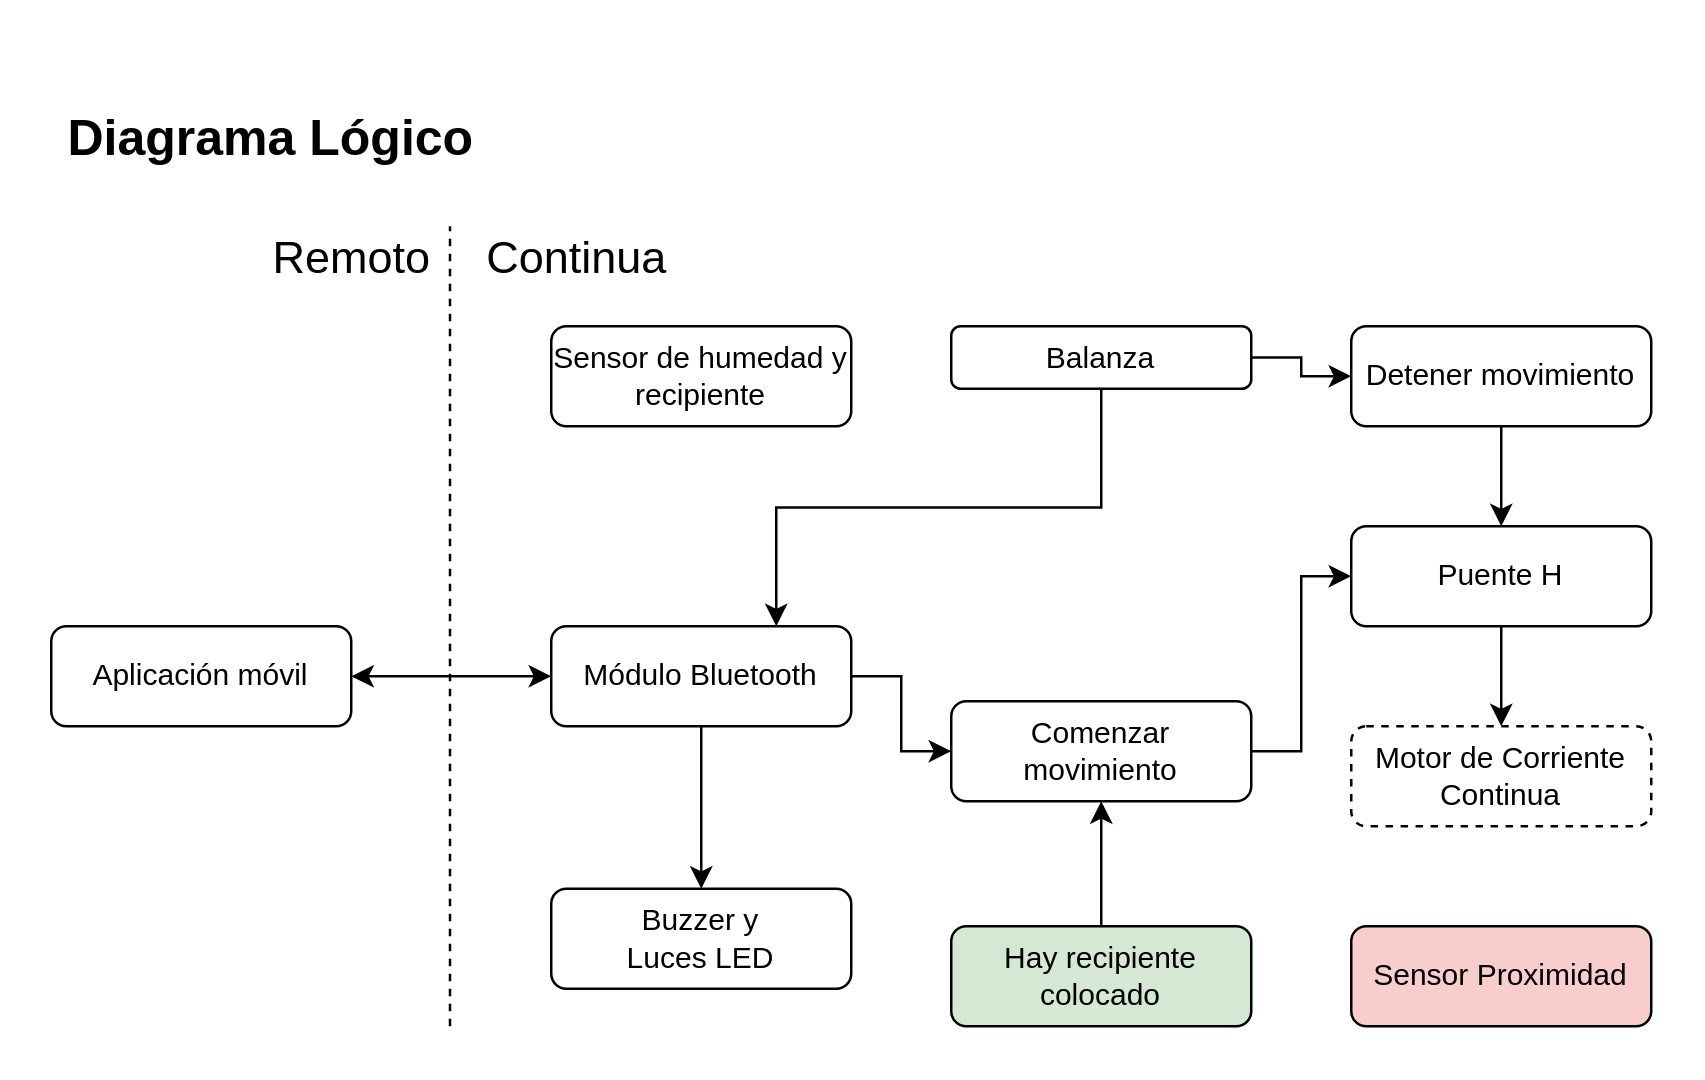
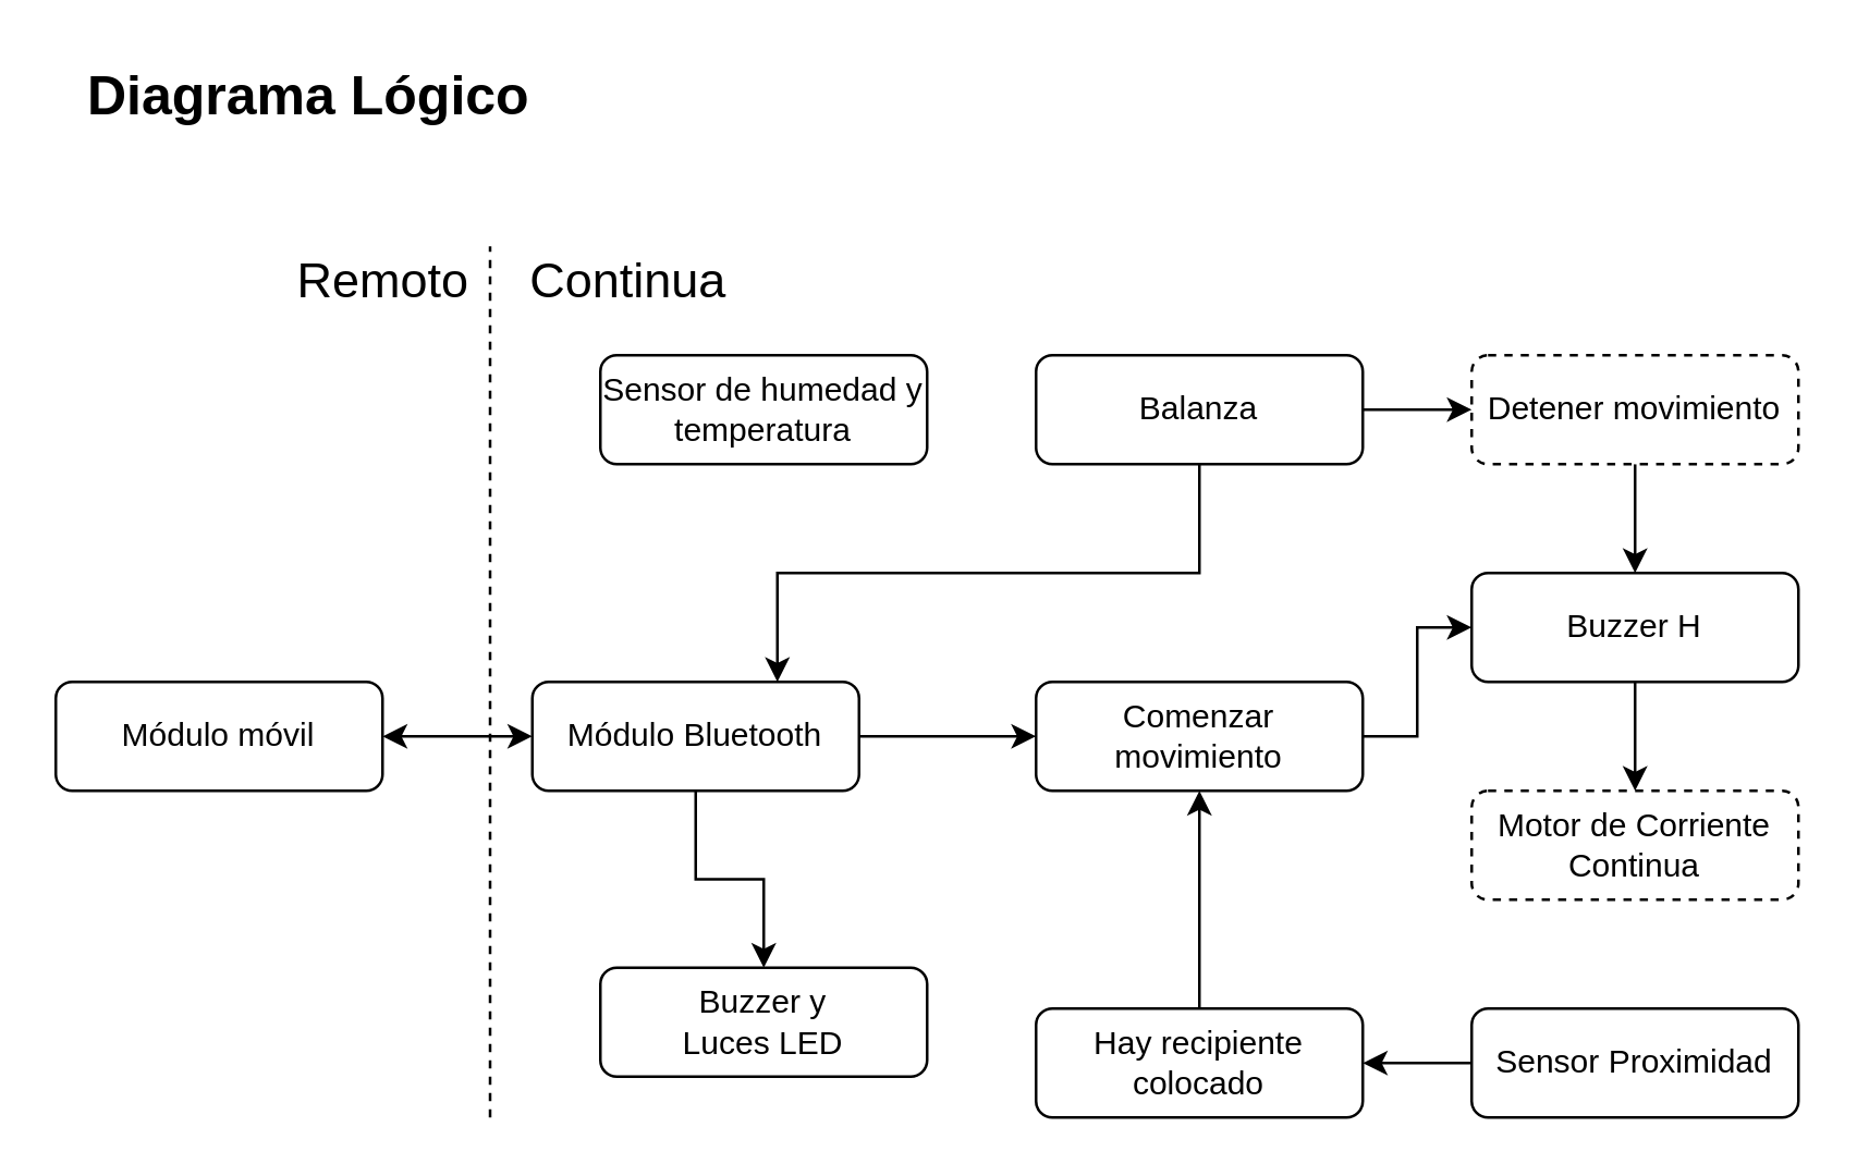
- <mxCell id="2" value="Diagrama Lógico" style="text;html=1;resizable=0;points=[];autosize=1;align=left;verticalAlign=top;spacingTop=-4;fontSize=20;fontStyle=1" parent="1" vertex="1"><mxGeometry x="25" y="40" width="170" height="30" as="geometry" /></mxCell>
+ <mxCell id="2" value="Diagrama Lógico" style="text;html=1;resizable=0;points=[];autosize=1;align=left;verticalAlign=top;spacingTop=-4;fontSize=20;fontStyle=1" parent="1" vertex="1"><mxGeometry x="30" y="20" width="170" height="30" as="geometry" /></mxCell>
- <mxCell id="16" value="Balanza" style="rounded=1;whiteSpace=wrap;html=1;" parent="1" vertex="1"><mxGeometry x="380" y="130" width="120" height="25" as="geometry" /></mxCell>
+ <mxCell id="16" value="Balanza" style="rounded=1;whiteSpace=wrap;html=1;" parent="1" vertex="1"><mxGeometry x="380" y="130" width="120" height="40" as="geometry" /></mxCell>
- <mxCell id="21" value="Sensor de humedad y recipiente" style="rounded=1;whiteSpace=wrap;html=1;" parent="1" vertex="1"><mxGeometry x="220" y="130" width="120" height="40" as="geometry" /></mxCell>
+ <mxCell id="21" value="Sensor de humedad y temperatura" style="rounded=1;whiteSpace=wrap;html=1;" parent="1" vertex="1"><mxGeometry x="220" y="130" width="120" height="40" as="geometry" /></mxCell>
- <mxCell id="18" value="Detener movimiento" style="rounded=1;whiteSpace=wrap;html=1;" parent="1" vertex="1"><mxGeometry x="540" y="130" width="120" height="40" as="geometry" /></mxCell>
+ <mxCell id="18" value="Detener movimiento" style="rounded=1;whiteSpace=wrap;html=1;dashed=1;" parent="1" vertex="1"><mxGeometry x="540" y="130" width="120" height="40" as="geometry" /></mxCell>
- <mxCell id="13" value="Puente H" style="rounded=1;whiteSpace=wrap;html=1;" parent="1" vertex="1"><mxGeometry x="540" y="210" width="120" height="40" as="geometry" /></mxCell>
+ <mxCell id="13" value="Buzzer H" style="rounded=1;whiteSpace=wrap;html=1;" parent="1" vertex="1"><mxGeometry x="540" y="210" width="120" height="40" as="geometry" /></mxCell>
- <mxCell id="4" value="Aplicación móvil" style="rounded=1;whiteSpace=wrap;html=1;" parent="1" vertex="1"><mxGeometry y="250" width="120" height="40" as="geometry" x="20" /></mxCell>
+ <mxCell id="4" value="Módulo móvil" style="rounded=1;whiteSpace=wrap;html=1;" parent="1" vertex="1"><mxGeometry y="250" width="120" height="40" as="geometry" x="20" /></mxCell>
- <mxCell id="10" value="Módulo Bluetooth" style="rounded=1;whiteSpace=wrap;html=1;" parent="1" vertex="1"><mxGeometry x="220" y="250" width="120" height="40" as="geometry" /></mxCell>
+ <mxCell id="10" value="Módulo Bluetooth" style="rounded=1;whiteSpace=wrap;html=1;" parent="1" vertex="1"><mxGeometry x="195" y="250" width="120" height="40" as="geometry" /></mxCell>
- <mxCell id="20" value="Comenzar movimiento" style="rounded=1;whiteSpace=wrap;html=1;" parent="1" vertex="1"><mxGeometry x="380" y="280" width="120" height="40" as="geometry" /></mxCell>
+ <mxCell id="20" value="Comenzar movimiento" style="rounded=1;whiteSpace=wrap;html=1;" parent="1" vertex="1"><mxGeometry x="380" y="250" width="120" height="40" as="geometry" /></mxCell>
- <mxCell id="25" value="Hay recipiente colocado" style="rounded=1;whiteSpace=wrap;html=1;fillColor=#d5e8d4;" vertex="1" parent="1"><mxGeometry x="380" y="370" width="120" height="40" as="geometry" /></mxCell>
+ <mxCell id="25" value="Hay recipiente colocado" style="rounded=1;whiteSpace=wrap;html=1;" vertex="1" parent="1"><mxGeometry x="380" y="370" width="120" height="40" as="geometry" /></mxCell>
+ <mxCell id="22" style="edgeStyle=orthogonalEdgeStyle;rounded=0;orthogonalLoop=1;jettySize=auto;html=1;exitX=0;exitY=0.5;exitDx=0;exitDy=0;entryX=1;entryY=0.5;entryDx=0;entryDy=0;" edge="1" parent="1" source="23" target="25"><mxGeometry relative="1" as="geometry" /></mxCell>
- <mxCell id="23" value="Sensor Proximidad" style="rounded=1;whiteSpace=wrap;html=1;fillColor=#f8cecc;" parent="1" vertex="1"><mxGeometry x="540" y="370" width="120" height="40" as="geometry" /></mxCell>
+ <mxCell id="23" value="Sensor Proximidad" style="rounded=1;whiteSpace=wrap;html=1;" parent="1" vertex="1"><mxGeometry x="540" y="370" width="120" height="40" as="geometry" /></mxCell>
